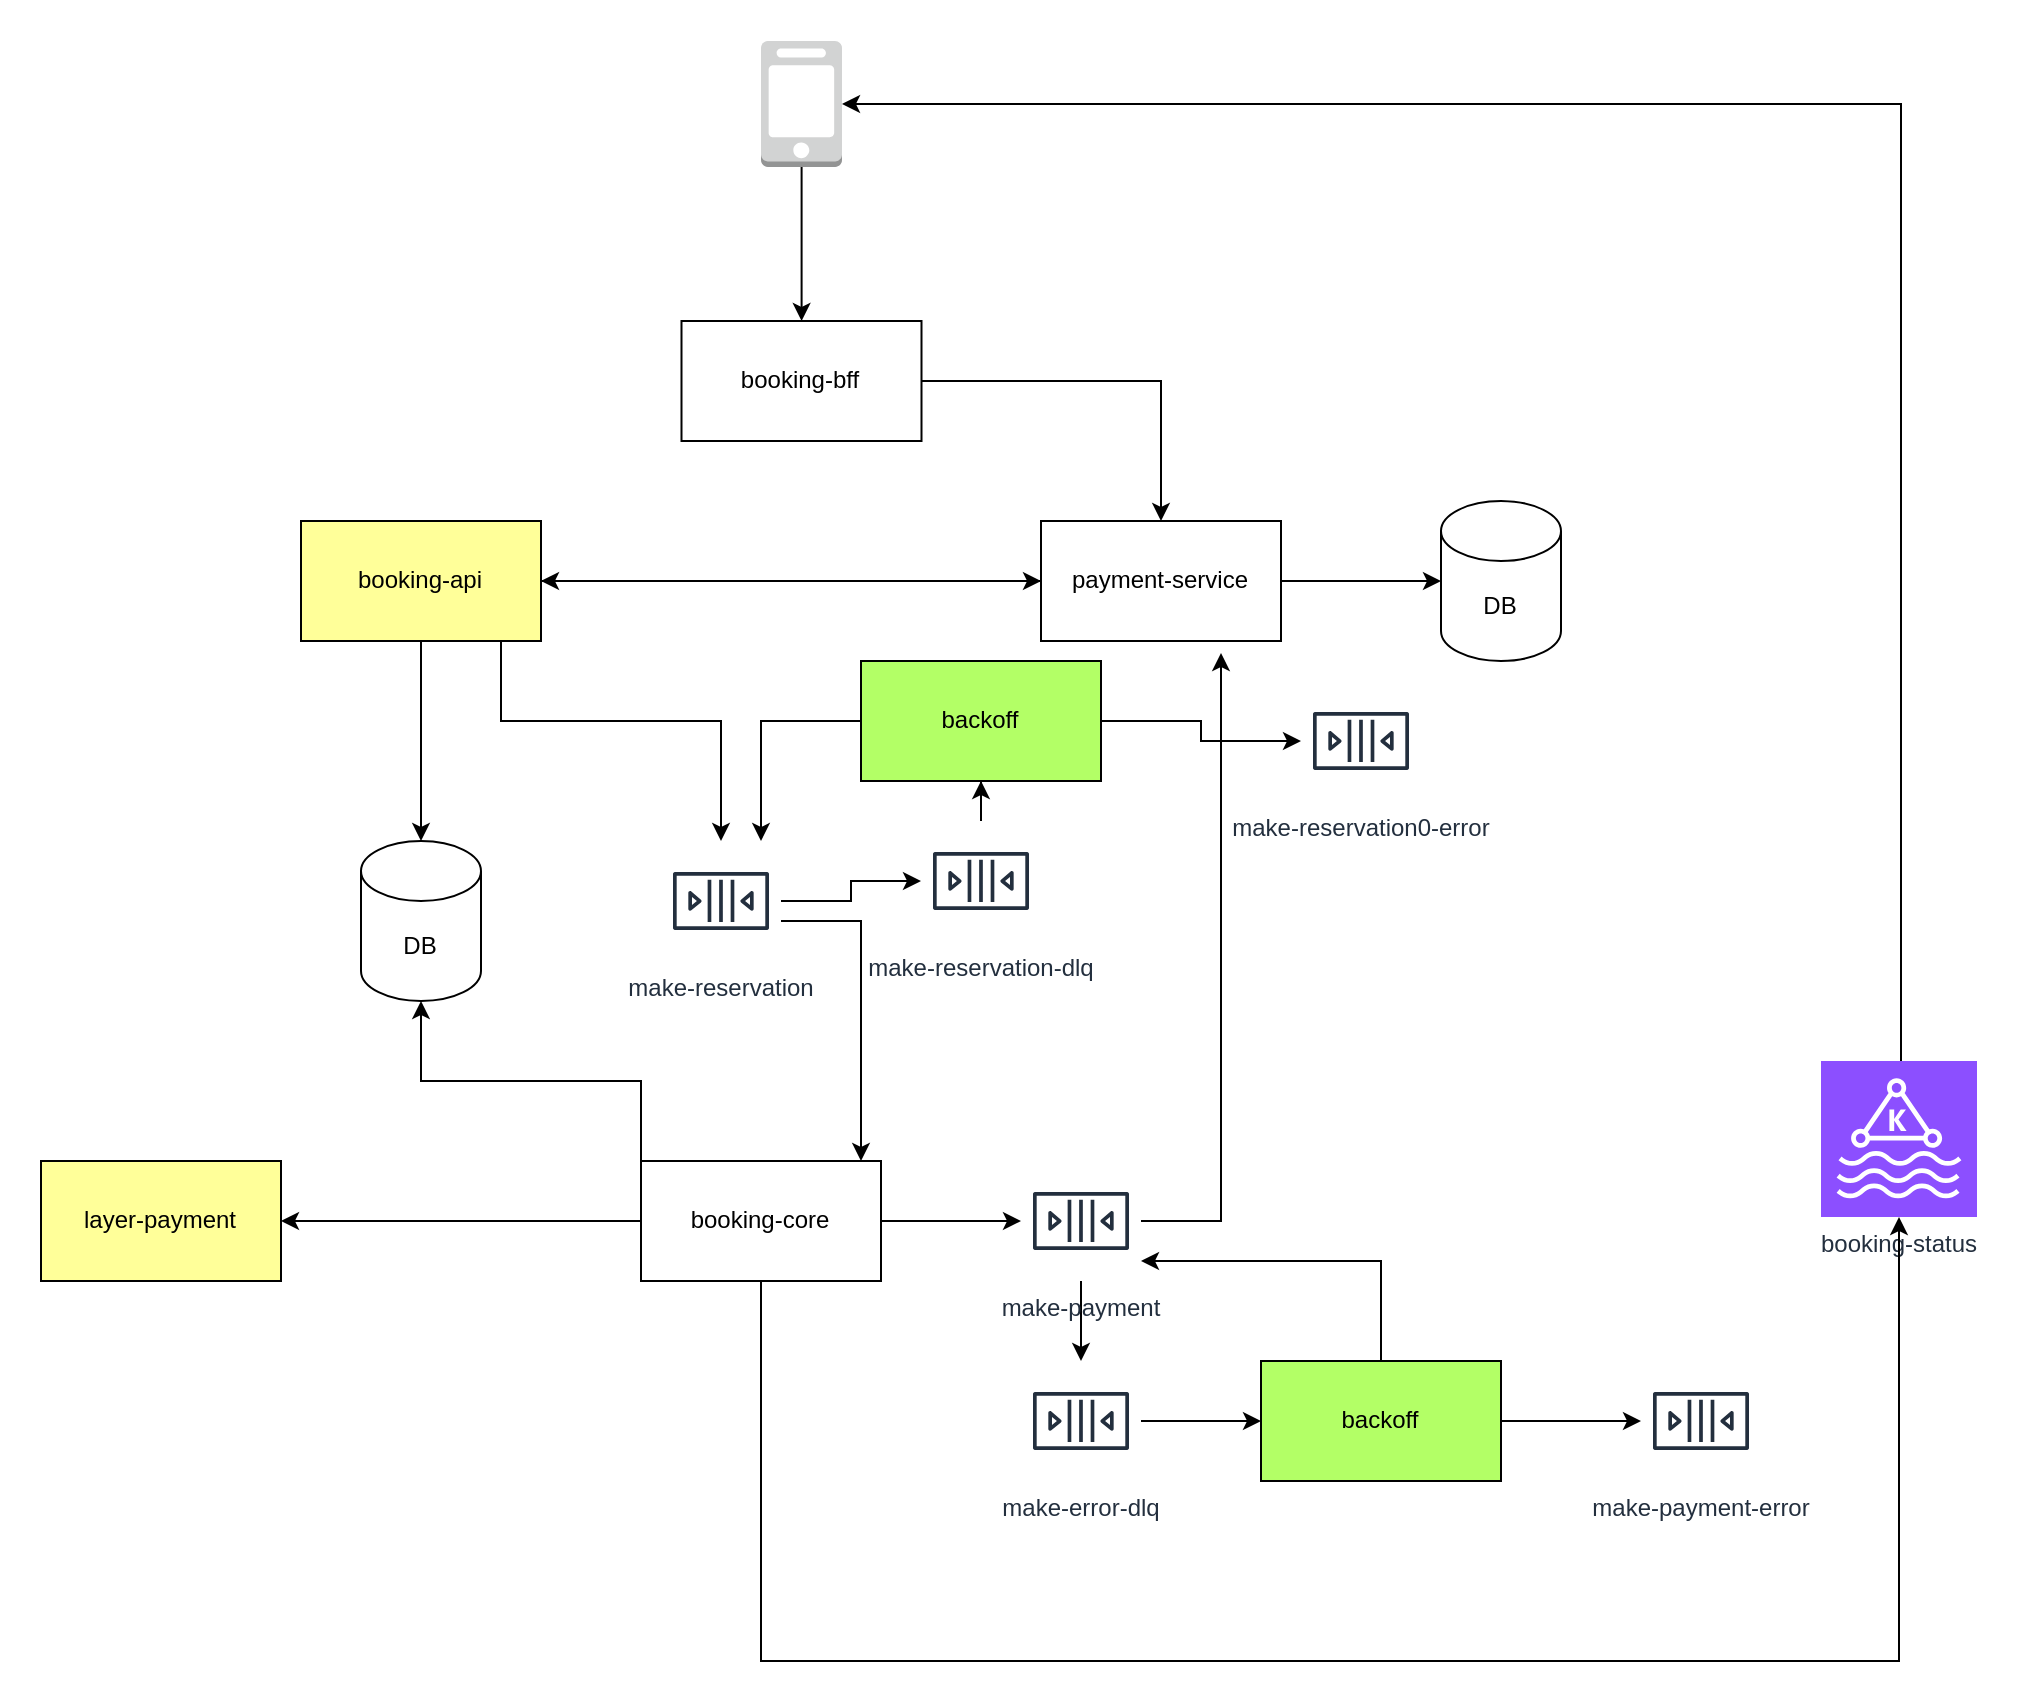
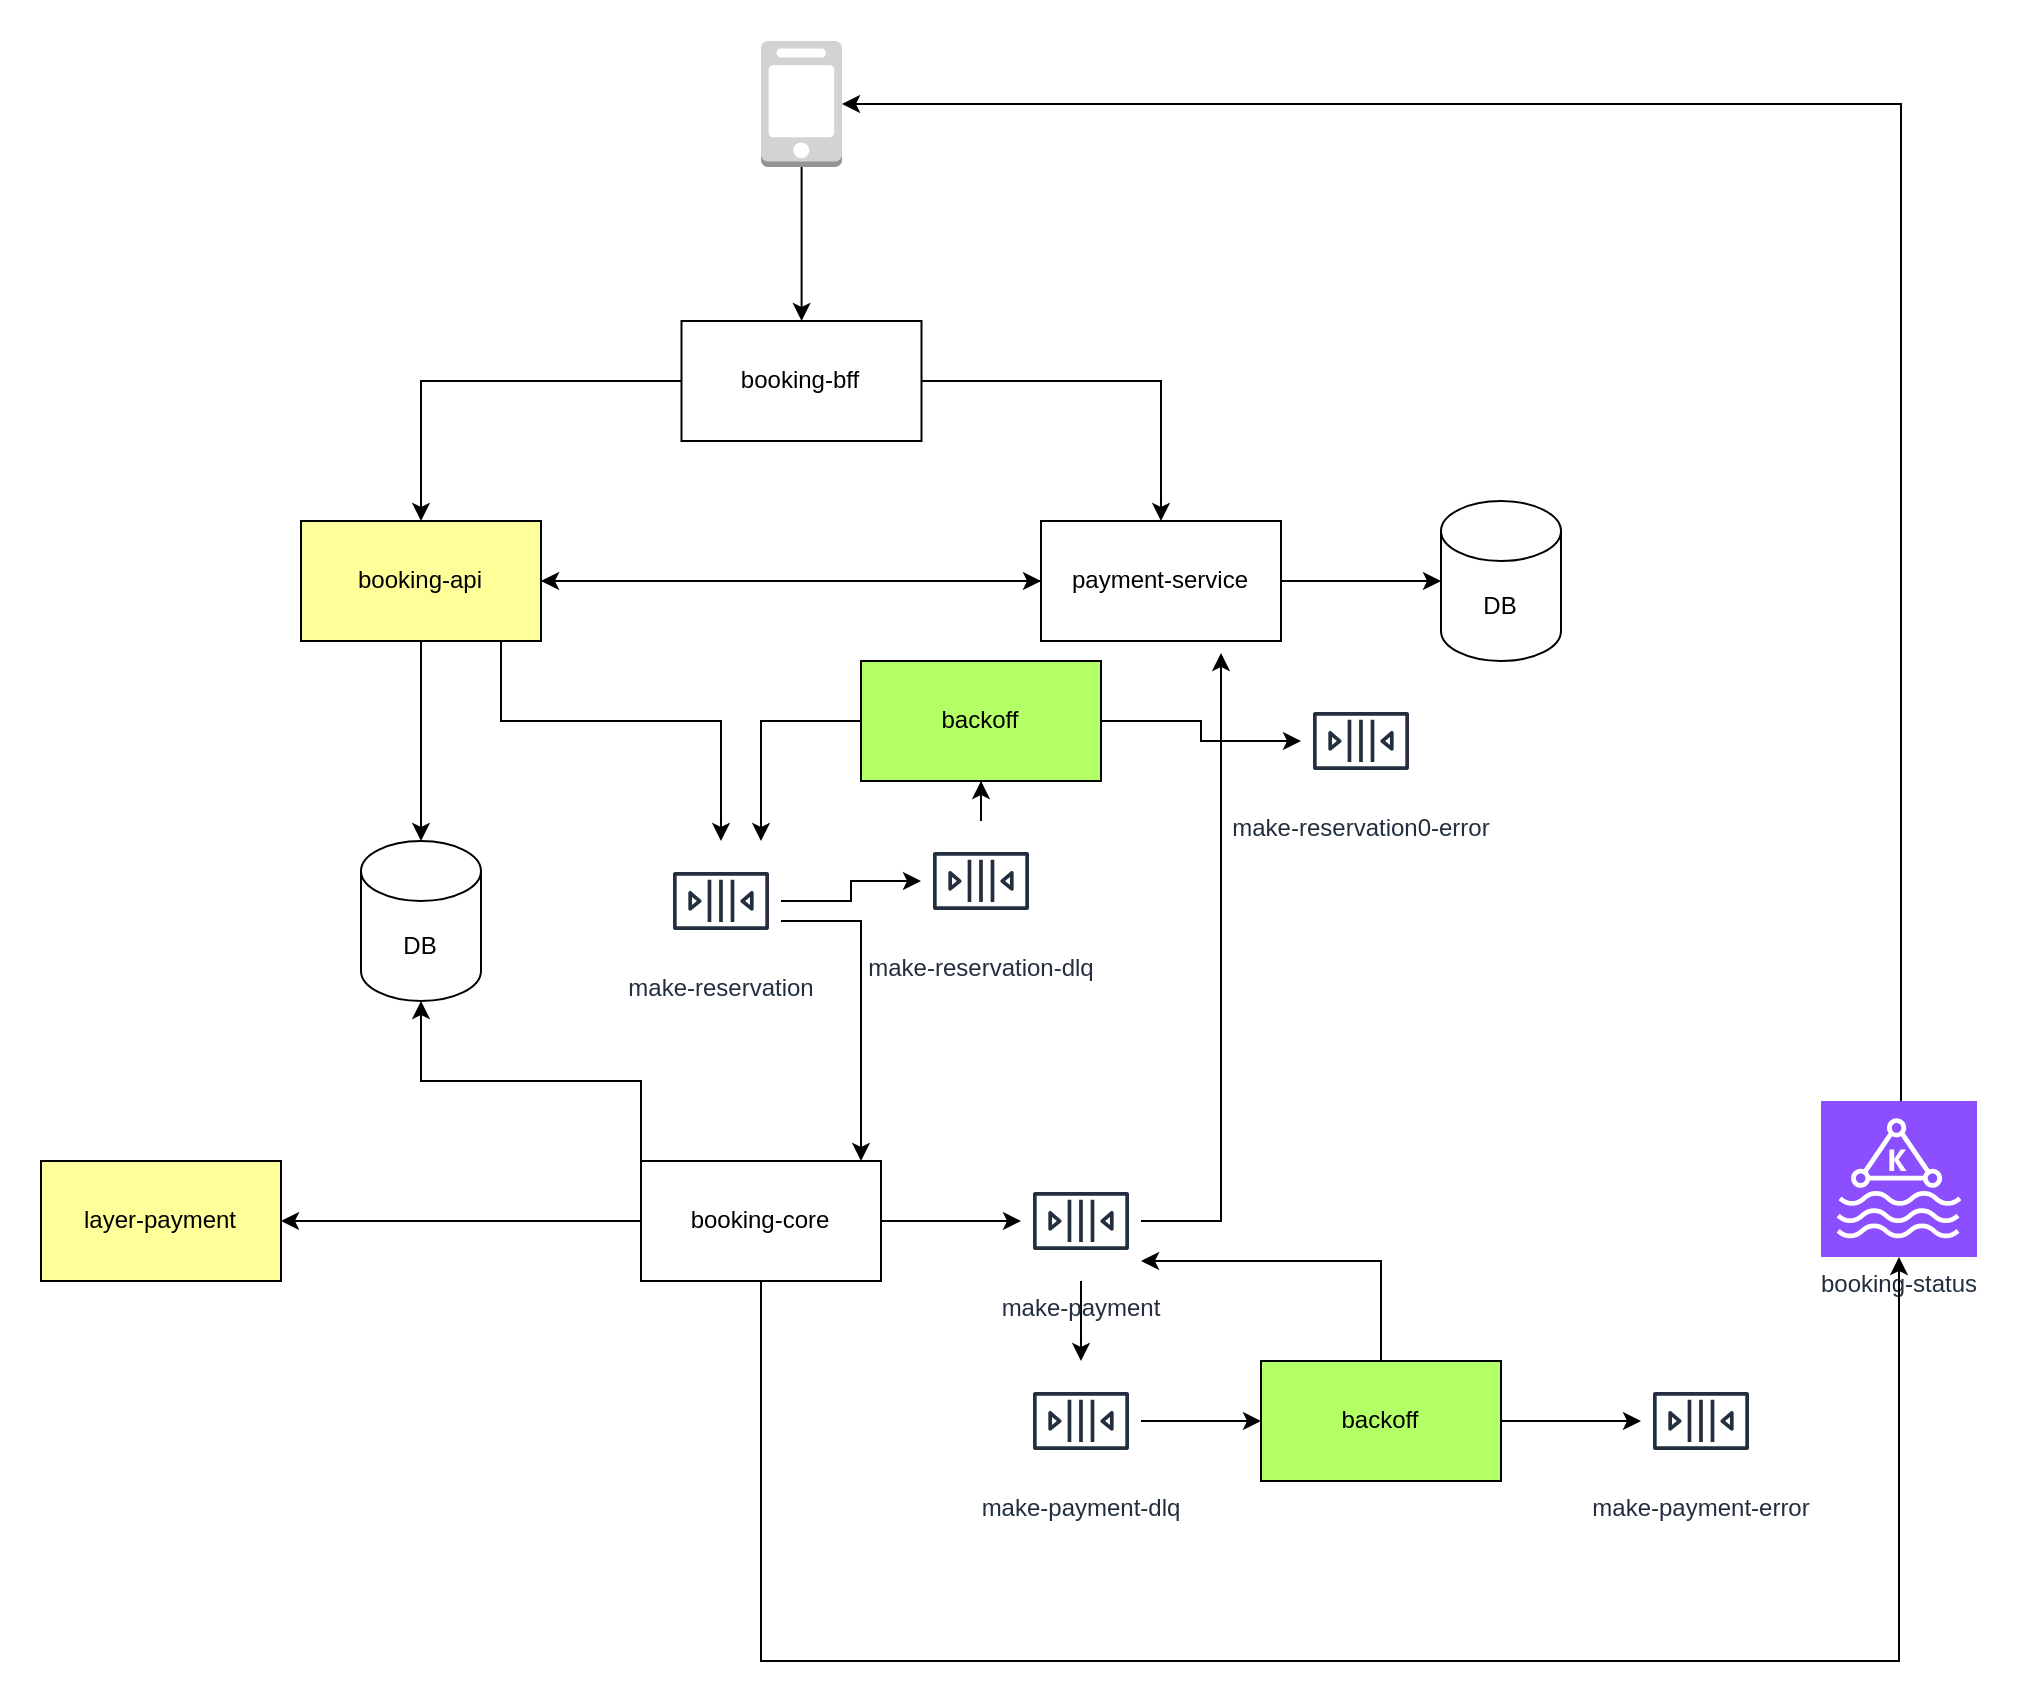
+ <mxCell id="25" style="edgeStyle=orthogonalEdgeStyle;rounded=0;orthogonalLoop=1;jettySize=auto;html=1;" edge="1" parent="1" source="27" target="10"><mxGeometry relative="1" as="geometry" /></mxCell>
- <mxCell id="28" value="booking-status" style="sketch=0;points=[[0,0,0],[0.25,0,0],[0.5,0,0],[0.75,0,0],[1,0,0],[0,1,0],[0.25,1,0],[0.5,1,0],[0.75,1,0],[1,1,0],[0,0.25,0],[0,0.5,0],[0,0.75,0],[1,0.25,0],[1,0.5,0],[1,0.75,0]];outlineConnect=0;fontColor=#232F3E;fillColor=#8C4FFF;strokeColor=#ffffff;dashed=0;verticalLabelPosition=bottom;verticalAlign=top;align=center;html=1;fontSize=12;fontStyle=0;aspect=fixed;shape=mxgraph.aws4.resourceIcon;resIcon=mxgraph.aws4.managed_streaming_for_kafka;" vertex="1" parent="1"><mxGeometry x="910" y="530" width="78" height="78" as="geometry" /></mxCell>
+ <mxCell id="28" value="booking-status" style="sketch=0;points=[[0,0,0],[0.25,0,0],[0.5,0,0],[0.75,0,0],[1,0,0],[0,1,0],[0.25,1,0],[0.5,1,0],[0.75,1,0],[1,1,0],[0,0.25,0],[0,0.5,0],[0,0.75,0],[1,0.25,0],[1,0.5,0],[1,0.75,0]];outlineConnect=0;fontColor=#232F3E;fillColor=#8C4FFF;strokeColor=#ffffff;dashed=0;verticalLabelPosition=bottom;verticalAlign=top;align=center;html=1;fontSize=12;fontStyle=0;aspect=fixed;shape=mxgraph.aws4.resourceIcon;resIcon=mxgraph.aws4.managed_streaming_for_kafka;" vertex="1" parent="1"><mxGeometry x="910" y="550" width="78" height="78" as="geometry" /></mxCell>
- <mxCell id="32" value="make-error-dlq" style="sketch=0;outlineConnect=0;fontColor=#232F3E;gradientColor=none;strokeColor=#232F3E;fillColor=#ffffff;dashed=0;verticalLabelPosition=bottom;verticalAlign=top;align=center;html=1;fontSize=12;fontStyle=0;aspect=fixed;shape=mxgraph.aws4.resourceIcon;resIcon=mxgraph.aws4.queue;" vertex="1" parent="1"><mxGeometry x="510" y="680" width="60" height="60" as="geometry" /></mxCell>
+ <mxCell id="32" value="make-payment-dlq" style="sketch=0;outlineConnect=0;fontColor=#232F3E;gradientColor=none;strokeColor=#232F3E;fillColor=#ffffff;dashed=0;verticalLabelPosition=bottom;verticalAlign=top;align=center;html=1;fontSize=12;fontStyle=0;aspect=fixed;shape=mxgraph.aws4.resourceIcon;resIcon=mxgraph.aws4.queue;" vertex="1" parent="1"><mxGeometry x="510" y="680" width="60" height="60" as="geometry" /></mxCell>
